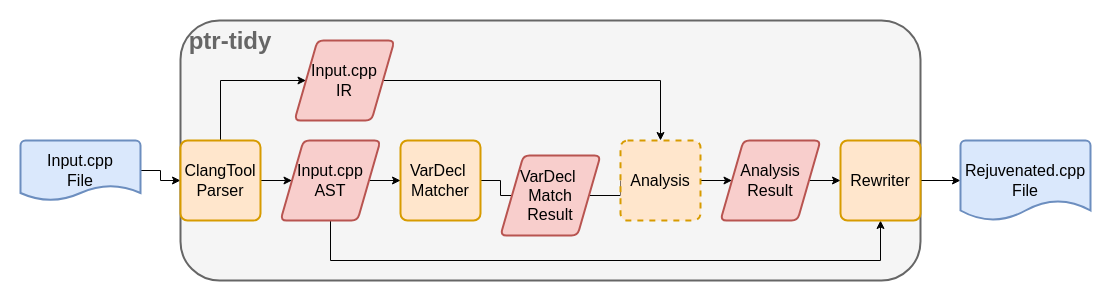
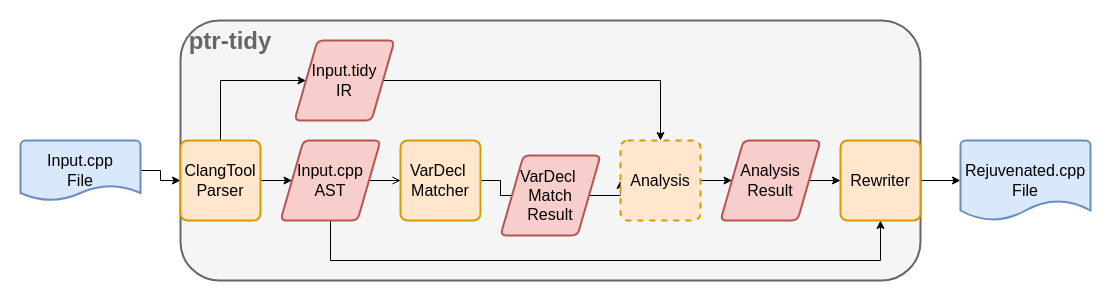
- <mxCell id="21" value="&lt;font style=&quot;font-size: 16px&quot;&gt;Input.cpp&lt;br&gt;IR&lt;br&gt;&lt;/font&gt;" style="shape=parallelogram;html=1;strokeWidth=2;perimeter=parallelogramPerimeter;whiteSpace=wrap;rounded=1;arcSize=12;size=0.23;fillColor=#f8cecc;strokeColor=#b85450;" parent="1" vertex="1"><mxGeometry x="294" y="40" width="100" height="80" as="geometry" /></mxCell>
+ <mxCell id="21" value="&lt;font style=&quot;font-size: 16px&quot;&gt;Input.tidy&lt;br&gt;IR&lt;br&gt;&lt;/font&gt;" style="shape=parallelogram;html=1;strokeWidth=2;perimeter=parallelogramPerimeter;whiteSpace=wrap;rounded=1;arcSize=12;size=0.23;fillColor=#f8cecc;strokeColor=#b85450;" parent="1" vertex="1"><mxGeometry x="294" y="40" width="100" height="80" as="geometry" /></mxCell>
- <mxCell id="5" value="" style="edgeStyle=orthogonalEdgeStyle;rounded=0;orthogonalLoop=1;jettySize=auto;html=1;" parent="1" source="7" target="12" edge="1"><mxGeometry relative="1" as="geometry" /></mxCell>
+ <mxCell id="5" value="" style="edgeStyle=orthogonalEdgeStyle;rounded=0;orthogonalLoop=1;jettySize=auto;html=1;endArrow=open;" parent="1" source="7" target="12" edge="1"><mxGeometry relative="1" as="geometry" /></mxCell>
- <mxCell id="13" value="" style="edgeStyle=orthogonalEdgeStyle;rounded=0;orthogonalLoop=1;jettySize=auto;html=1;endArrow=none;" parent="1" source="14" target="16" edge="1"><mxGeometry relative="1" as="geometry" /></mxCell>
+ <mxCell id="13" value="" style="edgeStyle=orthogonalEdgeStyle;rounded=0;orthogonalLoop=1;jettySize=auto;html=1;" parent="1" source="14" target="16" edge="1"><mxGeometry relative="1" as="geometry" /></mxCell>
